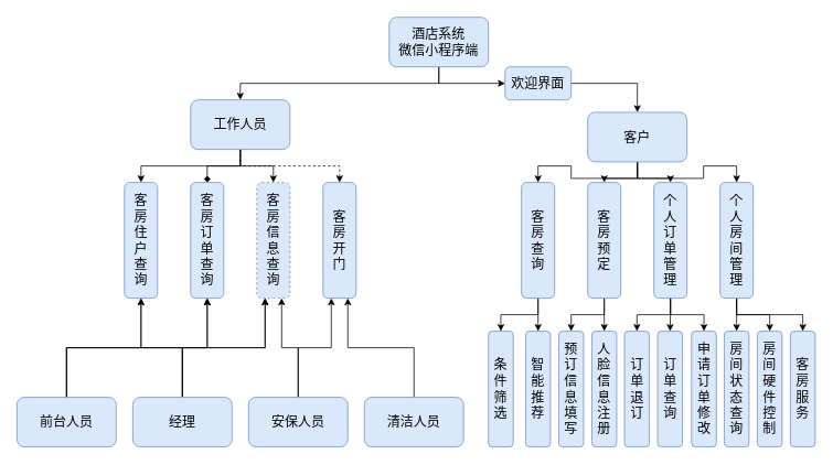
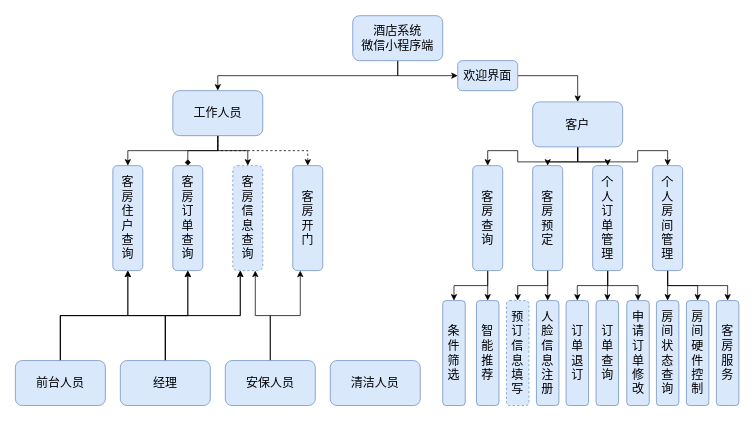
- <mxCell id="35" style="edgeStyle=orthogonalEdgeStyle;rounded=0;orthogonalLoop=1;jettySize=auto;html=1;exitX=0.5;exitY=0;exitDx=0;exitDy=0;entryX=0.75;entryY=1;entryDx=0;entryDy=0;fontSize=16;" parent="1" source="36" target="54" edge="1"><mxGeometry relative="1" as="geometry" /></mxCell>
- <mxCell id="43" value="预&lt;br style=&quot;font-size: 16px;&quot;&gt;订&lt;br style=&quot;font-size: 16px;&quot;&gt;信&lt;br style=&quot;font-size: 16px;&quot;&gt;息&lt;br style=&quot;font-size: 16px;&quot;&gt;填&lt;br style=&quot;font-size: 16px;&quot;&gt;写" style="rounded=1;whiteSpace=wrap;html=1;fillColor=#dae8fc;strokeColor=#6c8ebf;shadow=0;sketch=0;fontSize=16;" parent="1" vertex="1"><mxGeometry x="675" y="400" width="30" height="140" as="geometry" /></mxCell>
+ <mxCell id="43" value="预&lt;br style=&quot;font-size: 16px;&quot;&gt;订&lt;br style=&quot;font-size: 16px;&quot;&gt;信&lt;br style=&quot;font-size: 16px;&quot;&gt;息&lt;br style=&quot;font-size: 16px;&quot;&gt;填&lt;br style=&quot;font-size: 16px;&quot;&gt;写" style="rounded=1;whiteSpace=wrap;html=1;fillColor=#dae8fc;strokeColor=#6c8ebf;shadow=0;sketch=0;fontSize=16;dashed=1;" parent="1" vertex="1"><mxGeometry x="675" y="400" width="30" height="140" as="geometry" /></mxCell>
